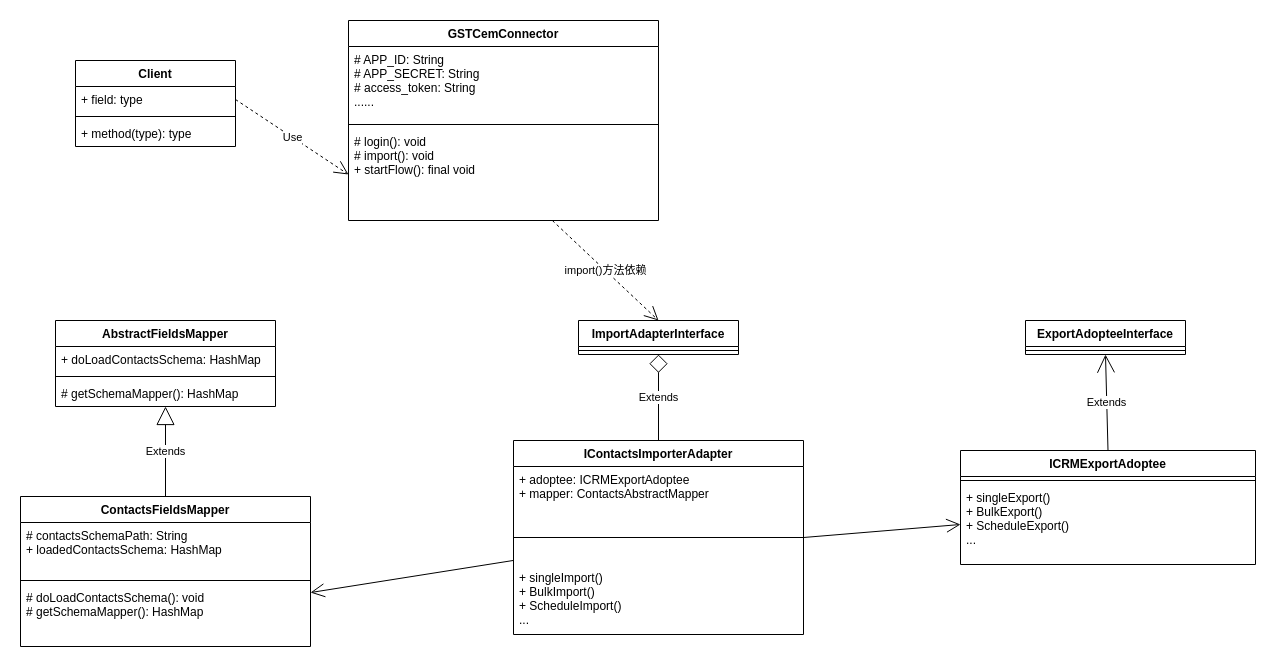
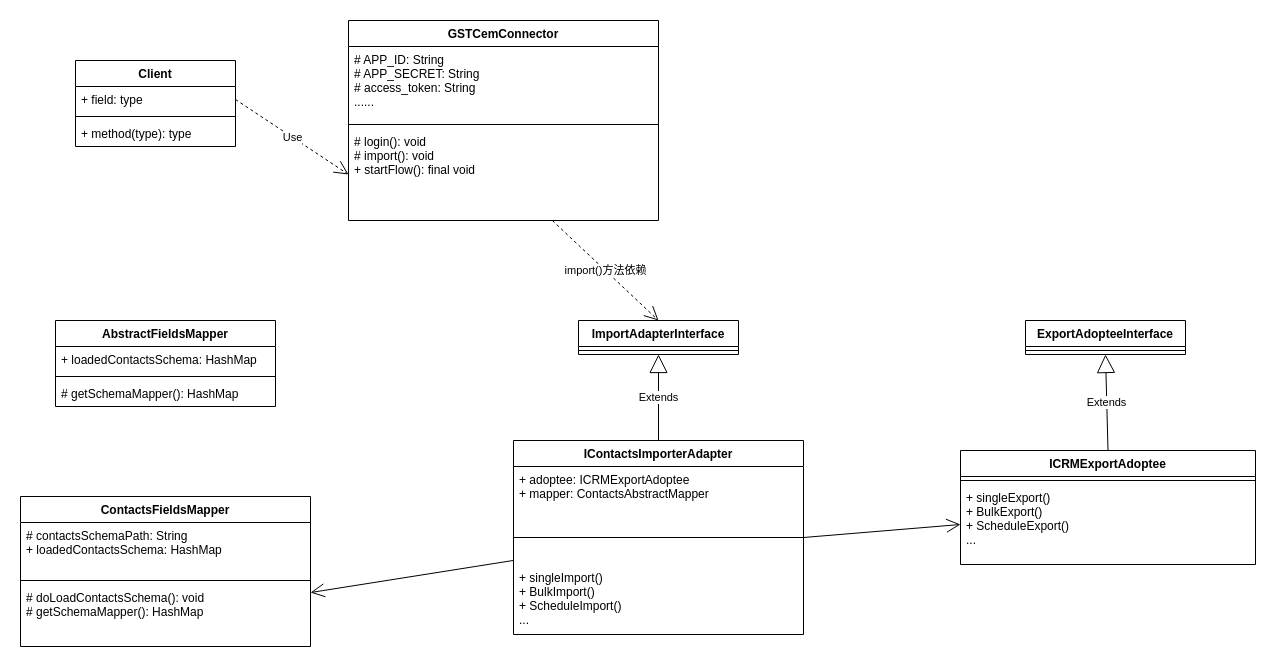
- <mxCell id="32" value="+ doLoadContactsSchema: HashMap" style="text;strokeColor=none;fillColor=none;align=left;verticalAlign=top;spacingLeft=4;spacingRight=4;overflow=hidden;rotatable=0;points=[[0,0.5],[1,0.5]];portConstraint=eastwest;" vertex="1" parent="31"><mxGeometry y="26" width="220" height="26" as="geometry" /></mxCell>
+ <mxCell id="32" value="+ loadedContactsSchema: HashMap" style="text;strokeColor=none;fillColor=none;align=left;verticalAlign=top;spacingLeft=4;spacingRight=4;overflow=hidden;rotatable=0;points=[[0,0.5],[1,0.5]];portConstraint=eastwest;" vertex="1" parent="31"><mxGeometry y="26" width="220" height="26" as="geometry" /></mxCell>
- <mxCell id="14" value="Extends" style="endArrow=open;endSize=16;endFill=0;html=1;entryX=0.5;entryY=1;entryDx=0;entryDy=0;exitX=0.5;exitY=0;exitDx=0;exitDy=0;" parent="1" source="11" target="9" edge="1"><mxGeometry width="160" relative="1" as="geometry"><mxPoint x="1015" y="390" as="sourcePoint" /><mxPoint x="1175" y="390" as="targetPoint" /></mxGeometry></mxCell>
+ <mxCell id="14" value="Extends" style="endArrow=block;endSize=16;endFill=0;html=1;entryX=0.5;entryY=1;entryDx=0;entryDy=0;exitX=0.5;exitY=0;exitDx=0;exitDy=0;" parent="1" source="11" target="9" edge="1"><mxGeometry width="160" relative="1" as="geometry"><mxPoint x="1015" y="390" as="sourcePoint" /><mxPoint x="1175" y="390" as="targetPoint" /></mxGeometry></mxCell>
- <mxCell id="8" value="Extends" style="endArrow=diamond;endSize=16;endFill=0;html=1;entryX=0.5;entryY=1;entryDx=0;entryDy=0;exitX=0.5;exitY=0;exitDx=0;exitDy=0;" parent="1" source="4" target="2" edge="1"><mxGeometry width="160" relative="1" as="geometry"><mxPoint x="535" y="460" as="sourcePoint" /><mxPoint x="695" y="460" as="targetPoint" /></mxGeometry></mxCell>
+ <mxCell id="8" value="Extends" style="endArrow=block;endSize=16;endFill=0;html=1;entryX=0.5;entryY=1;entryDx=0;entryDy=0;exitX=0.5;exitY=0;exitDx=0;exitDy=0;" parent="1" source="4" target="2" edge="1"><mxGeometry width="160" relative="1" as="geometry"><mxPoint x="535" y="460" as="sourcePoint" /><mxPoint x="695" y="460" as="targetPoint" /></mxGeometry></mxCell>
- <mxCell id="35" value="Extends" style="endArrow=block;endSize=16;endFill=0;html=1;exitX=0.5;exitY=0;exitDx=0;exitDy=0;" edge="1" parent="1" source="21" target="34"><mxGeometry width="160" relative="1" as="geometry"><mxPoint x="-125" y="440" as="sourcePoint" /><mxPoint x="35" y="440" as="targetPoint" /></mxGeometry></mxCell>
